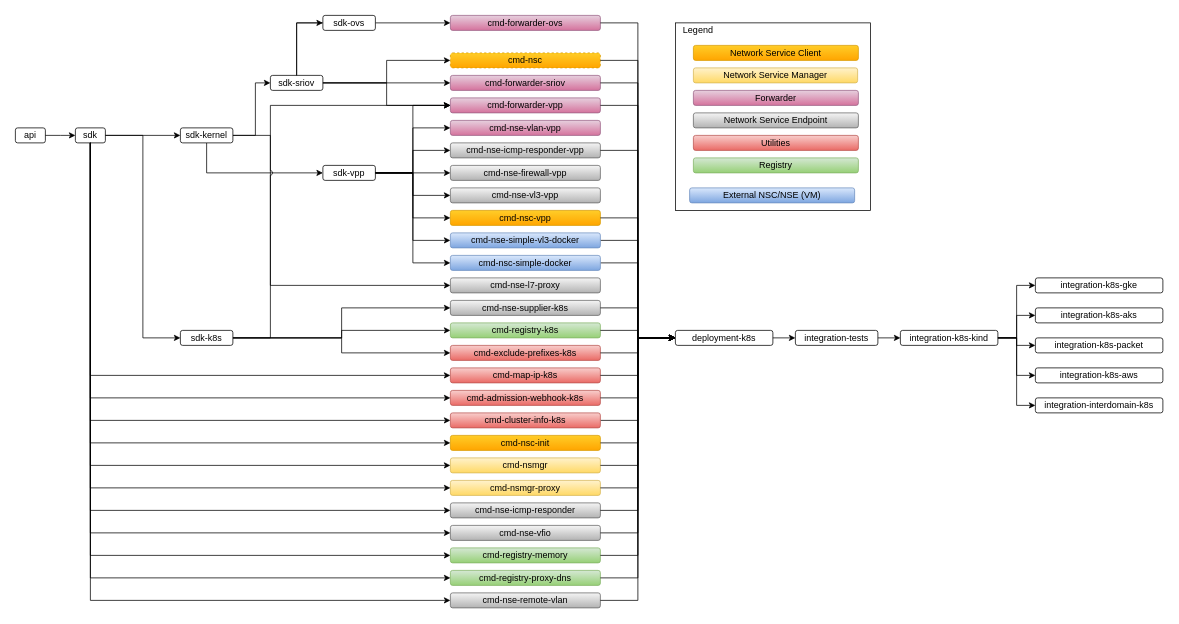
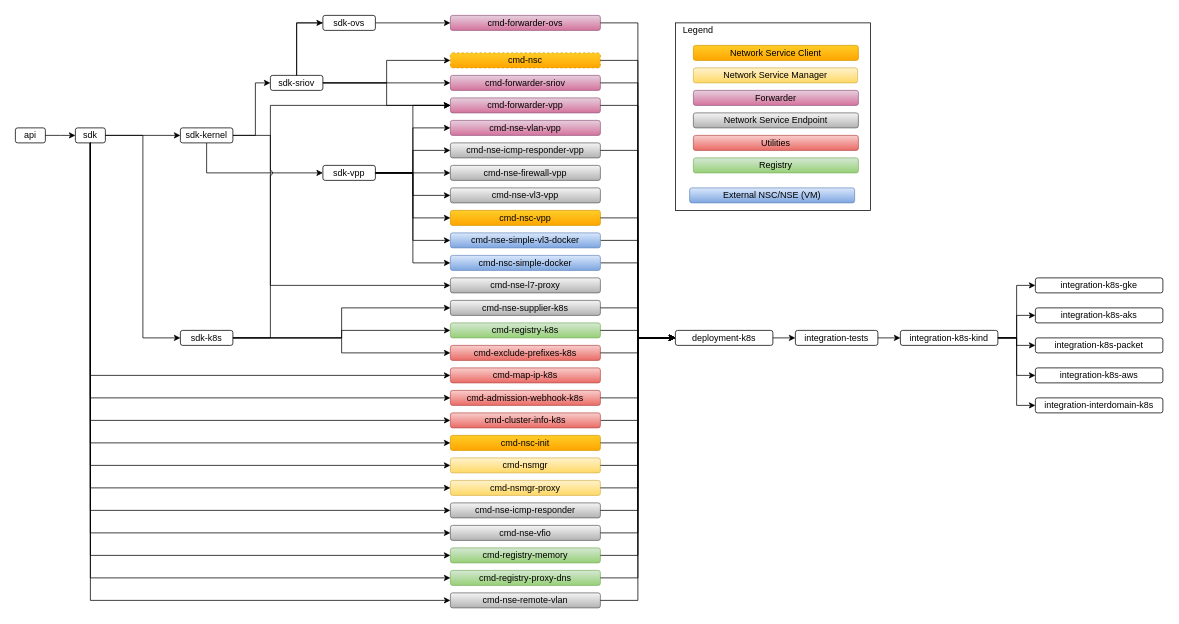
- <mxCell id="67" value="" style="edgeStyle=orthogonalEdgeStyle;rounded=0;orthogonalLoop=1;jettySize=auto;html=1;entryX=0;entryY=0.5;entryDx=0;entryDy=0;exitX=1;exitY=0.5;exitDx=0;exitDy=0;" edge="1" parent="1" source="30" target="60"><mxGeometry relative="1" as="geometry"><mxPoint x="860" y="230" as="sourcePoint" /><mxPoint x="960" y="500" as="targetPoint" /></mxGeometry></mxCell>
